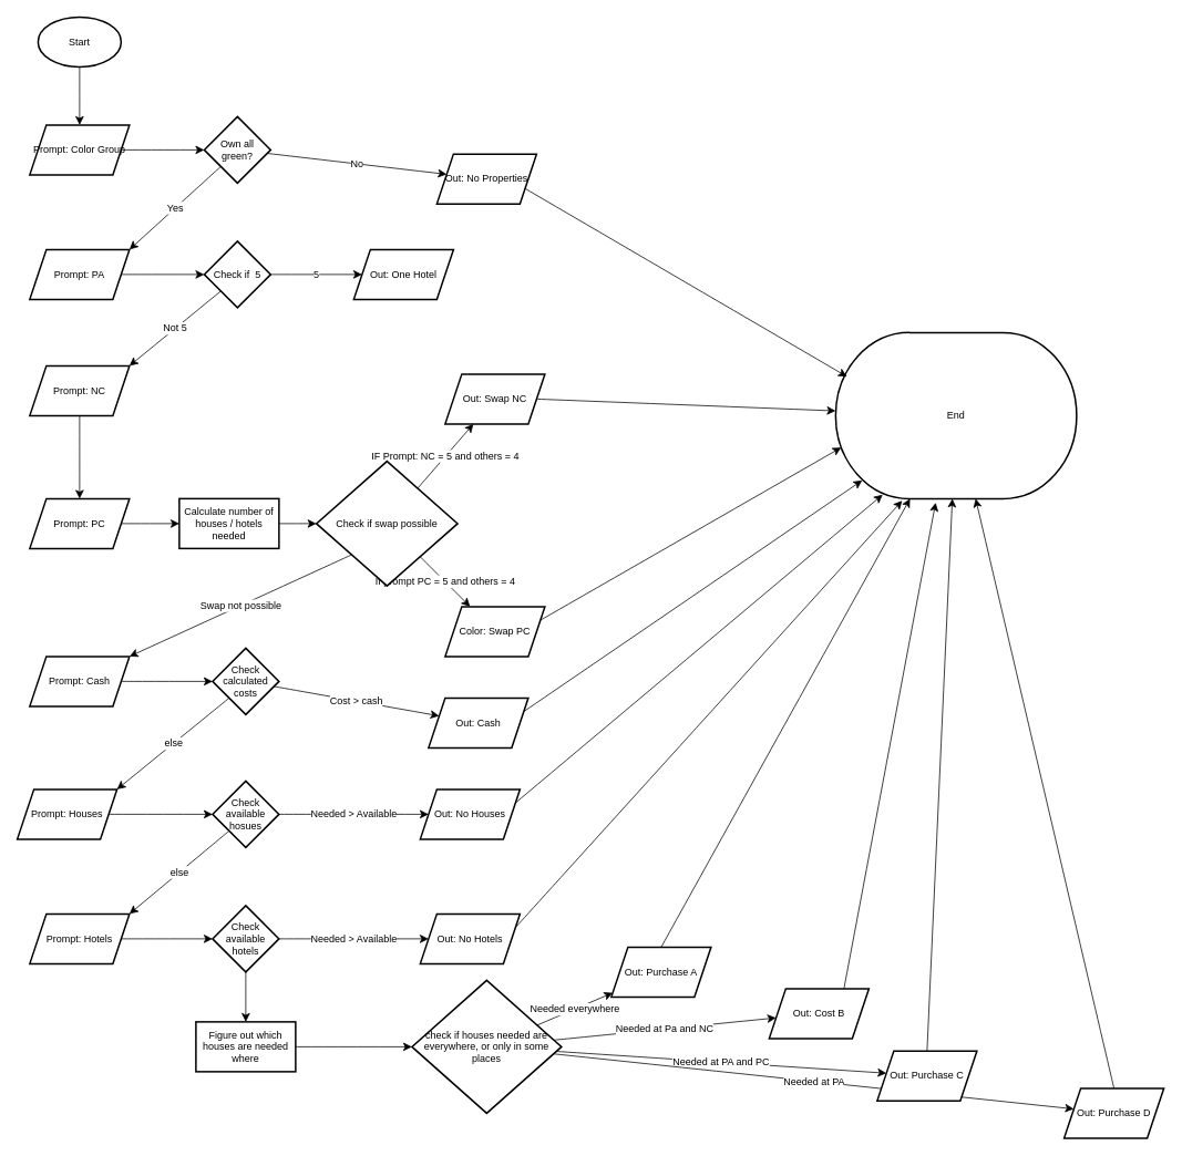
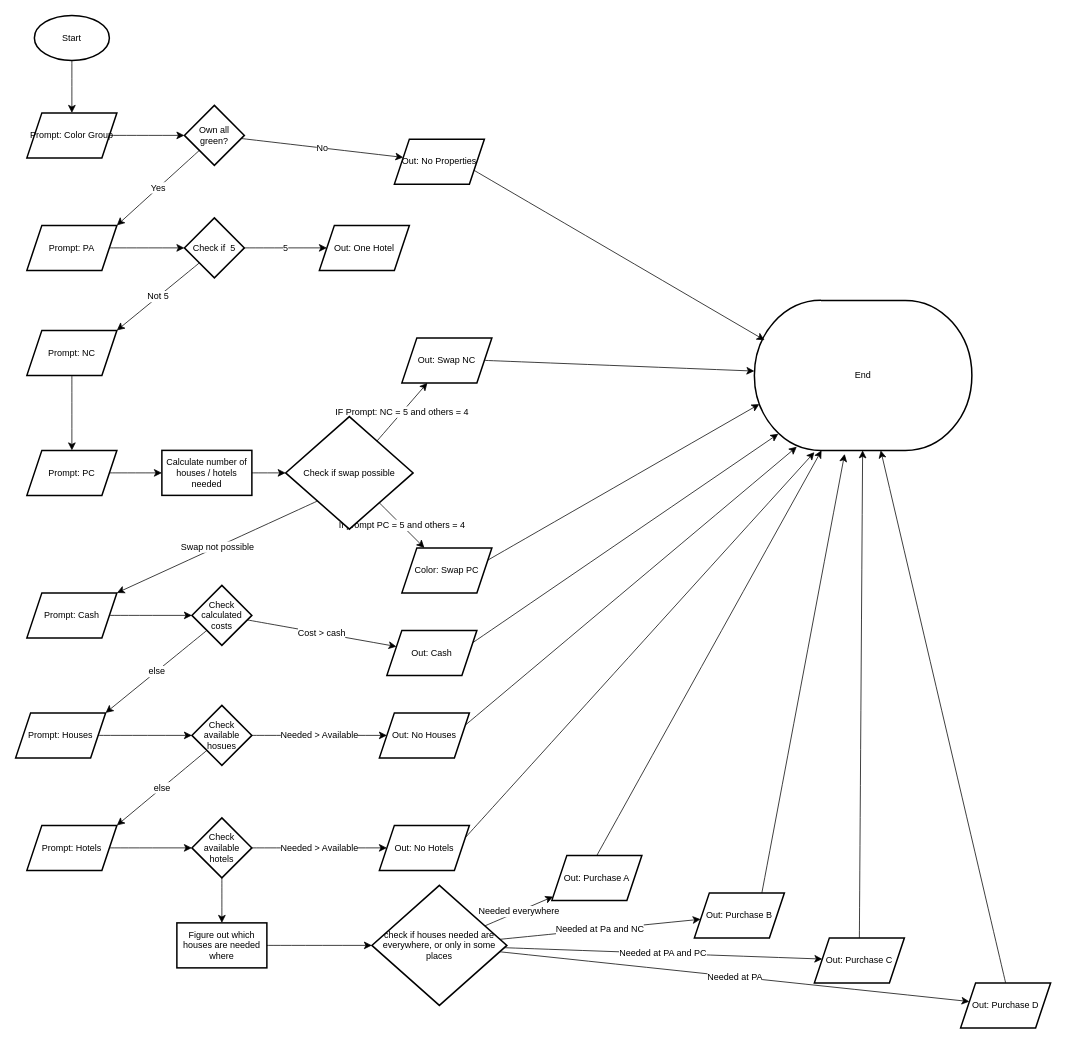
- <mxCell id="56" value="Out: Cost B" style="shape=parallelogram;perimeter=parallelogramPerimeter;whiteSpace=wrap;html=1;fixedSize=1;strokeWidth=2;" vertex="1" parent="1"><mxGeometry x="925" y="1190" width="120" height="60" as="geometry" /></mxCell>
+ <mxCell id="56" value="Out: Purchase B" style="shape=parallelogram;perimeter=parallelogramPerimeter;whiteSpace=wrap;html=1;fixedSize=1;strokeWidth=2;" vertex="1" parent="1"><mxGeometry x="925" y="1190" width="120" height="60" as="geometry" /></mxCell>
- <mxCell id="58" value="Out: Purchase C" style="shape=parallelogram;perimeter=parallelogramPerimeter;whiteSpace=wrap;html=1;fixedSize=1;strokeWidth=2;" vertex="1" parent="1"><mxGeometry x="1055" y="1265" width="120" height="60" as="geometry" /></mxCell>
+ <mxCell id="58" value="Out: Purchase C" style="shape=parallelogram;perimeter=parallelogramPerimeter;whiteSpace=wrap;html=1;fixedSize=1;strokeWidth=2;" vertex="1" parent="1"><mxGeometry x="1085" y="1250" width="120" height="60" as="geometry" /></mxCell>
